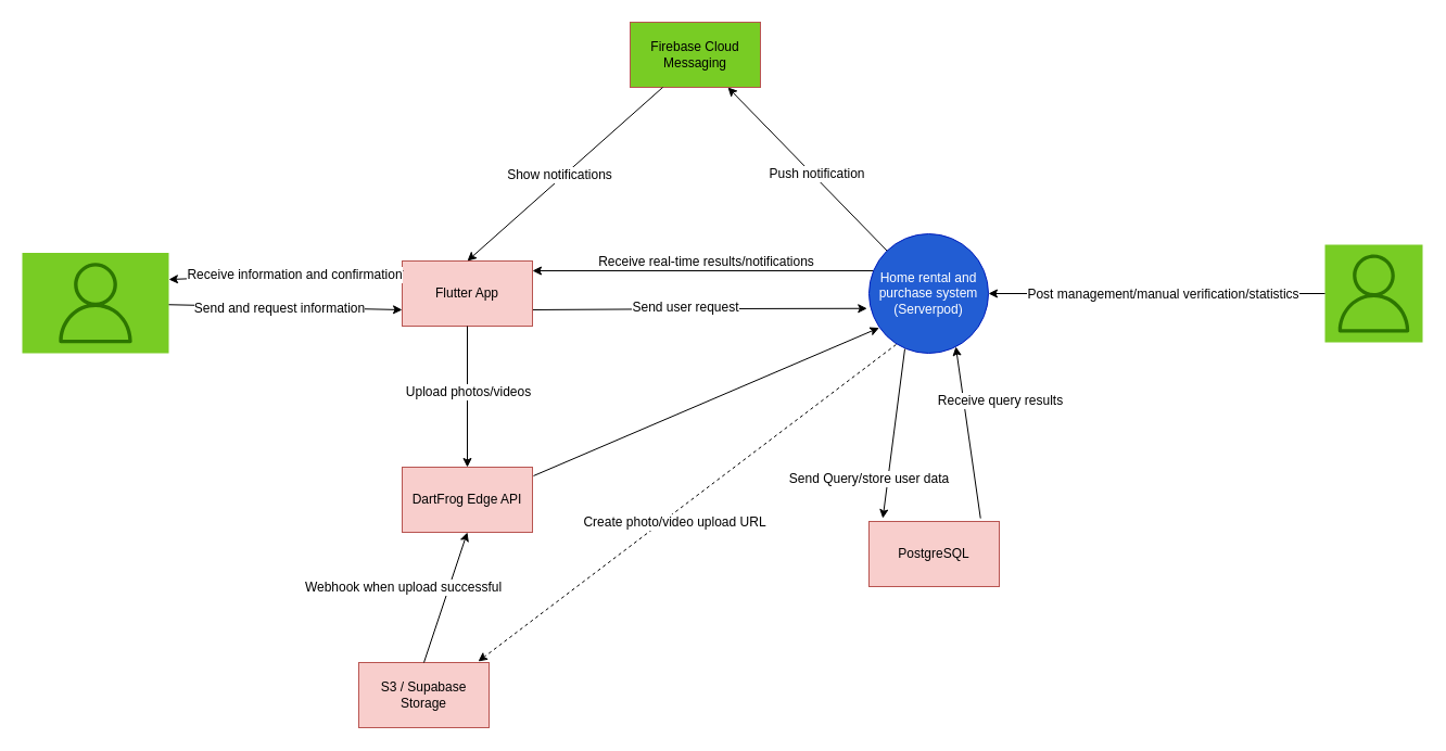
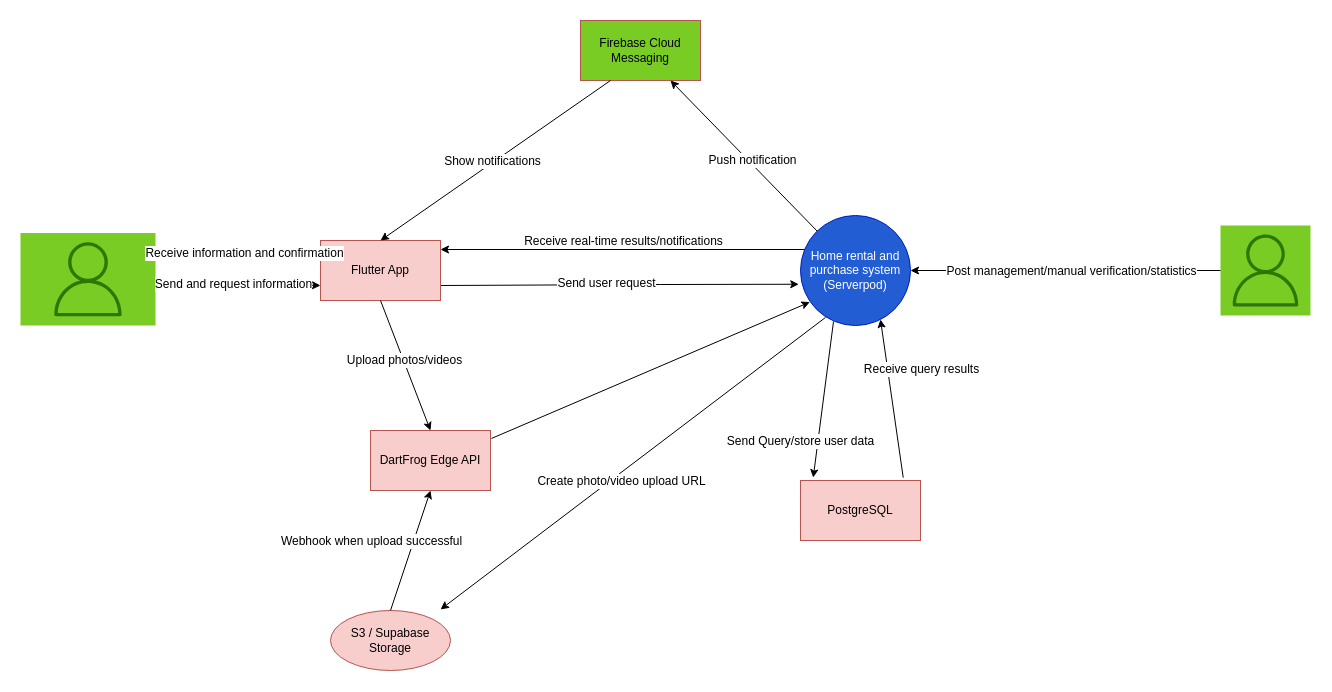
- <mxCell id="7" value="Flutter App" style="rounded=0;whiteSpace=wrap;html=1;fillColor=#f8cecc;strokeColor=#b85450;" vertex="1" parent="1"><mxGeometry x="370" y="240" width="120" height="60" as="geometry" /></mxCell>
+ <mxCell id="7" value="Flutter App" style="rounded=0;whiteSpace=wrap;html=1;fillColor=#f8cecc;strokeColor=#b85450;" vertex="1" parent="1"><mxGeometry x="320" y="240" width="120" height="60" as="geometry" /></mxCell>
- <mxCell id="18" value="" style="endArrow=classic;html=1;rounded=0;exitX=0.227;exitY=0.927;exitDx=0;exitDy=0;exitPerimeter=0;entryX=0.917;entryY=-0.017;entryDx=0;entryDy=0;entryPerimeter=0;dashed=1;" edge="1" parent="1" source="6" target="10"><mxGeometry width="50" height="50" relative="1" as="geometry"><mxPoint x="830.03" y="318.95" as="sourcePoint" /><mxPoint x="381" y="672.02" as="targetPoint" /></mxGeometry></mxCell>
+ <mxCell id="18" value="" style="endArrow=classic;html=1;rounded=0;exitX=0.227;exitY=0.927;exitDx=0;exitDy=0;exitPerimeter=0;entryX=0.917;entryY=-0.017;entryDx=0;entryDy=0;entryPerimeter=0;" edge="1" parent="1" source="6" target="10"><mxGeometry width="50" height="50" relative="1" as="geometry"><mxPoint x="830.03" y="318.95" as="sourcePoint" /><mxPoint x="381" y="672.02" as="targetPoint" /></mxGeometry></mxCell>
- <mxCell id="10" value="S3 / Supabase Storage" style="rounded=0;whiteSpace=wrap;html=1;fillColor=#f8cecc;strokeColor=#b85450;" vertex="1" parent="1"><mxGeometry x="330" y="610" width="120" height="60" as="geometry" /></mxCell>
+ <mxCell id="10" value="S3 / Supabase Storage" style="ellipse;whiteSpace=wrap;html=1;fillColor=#f8cecc;strokeColor=#b85450;" vertex="1" parent="1"><mxGeometry x="330" y="610" width="120" height="60" as="geometry" /></mxCell>
